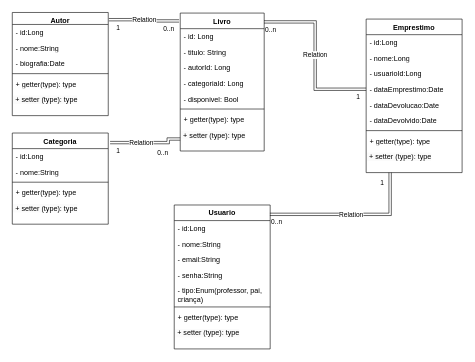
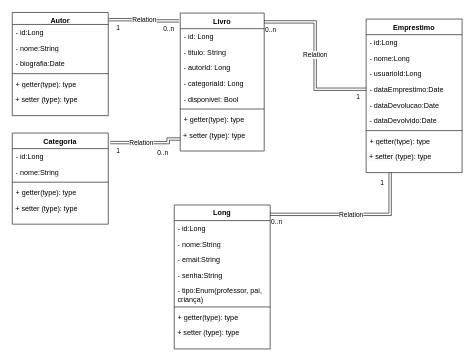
- <mxCell id="34" value="Usuario" style="swimlane;fontStyle=1;align=center;verticalAlign=top;childLayout=stackLayout;horizontal=1;startSize=26;horizontalStack=0;resizeParent=1;resizeParentMax=0;resizeLast=0;collapsible=1;marginBottom=0;whiteSpace=wrap;html=1;" vertex="1" parent="1"><mxGeometry x="290" y="341" width="160" height="240" as="geometry" /></mxCell>
+ <mxCell id="34" value="Long" style="swimlane;fontStyle=1;align=center;verticalAlign=top;childLayout=stackLayout;horizontal=1;startSize=26;horizontalStack=0;resizeParent=1;resizeParentMax=0;resizeLast=0;collapsible=1;marginBottom=0;whiteSpace=wrap;html=1;" vertex="1" parent="1"><mxGeometry x="290" y="341" width="160" height="240" as="geometry" /></mxCell>
